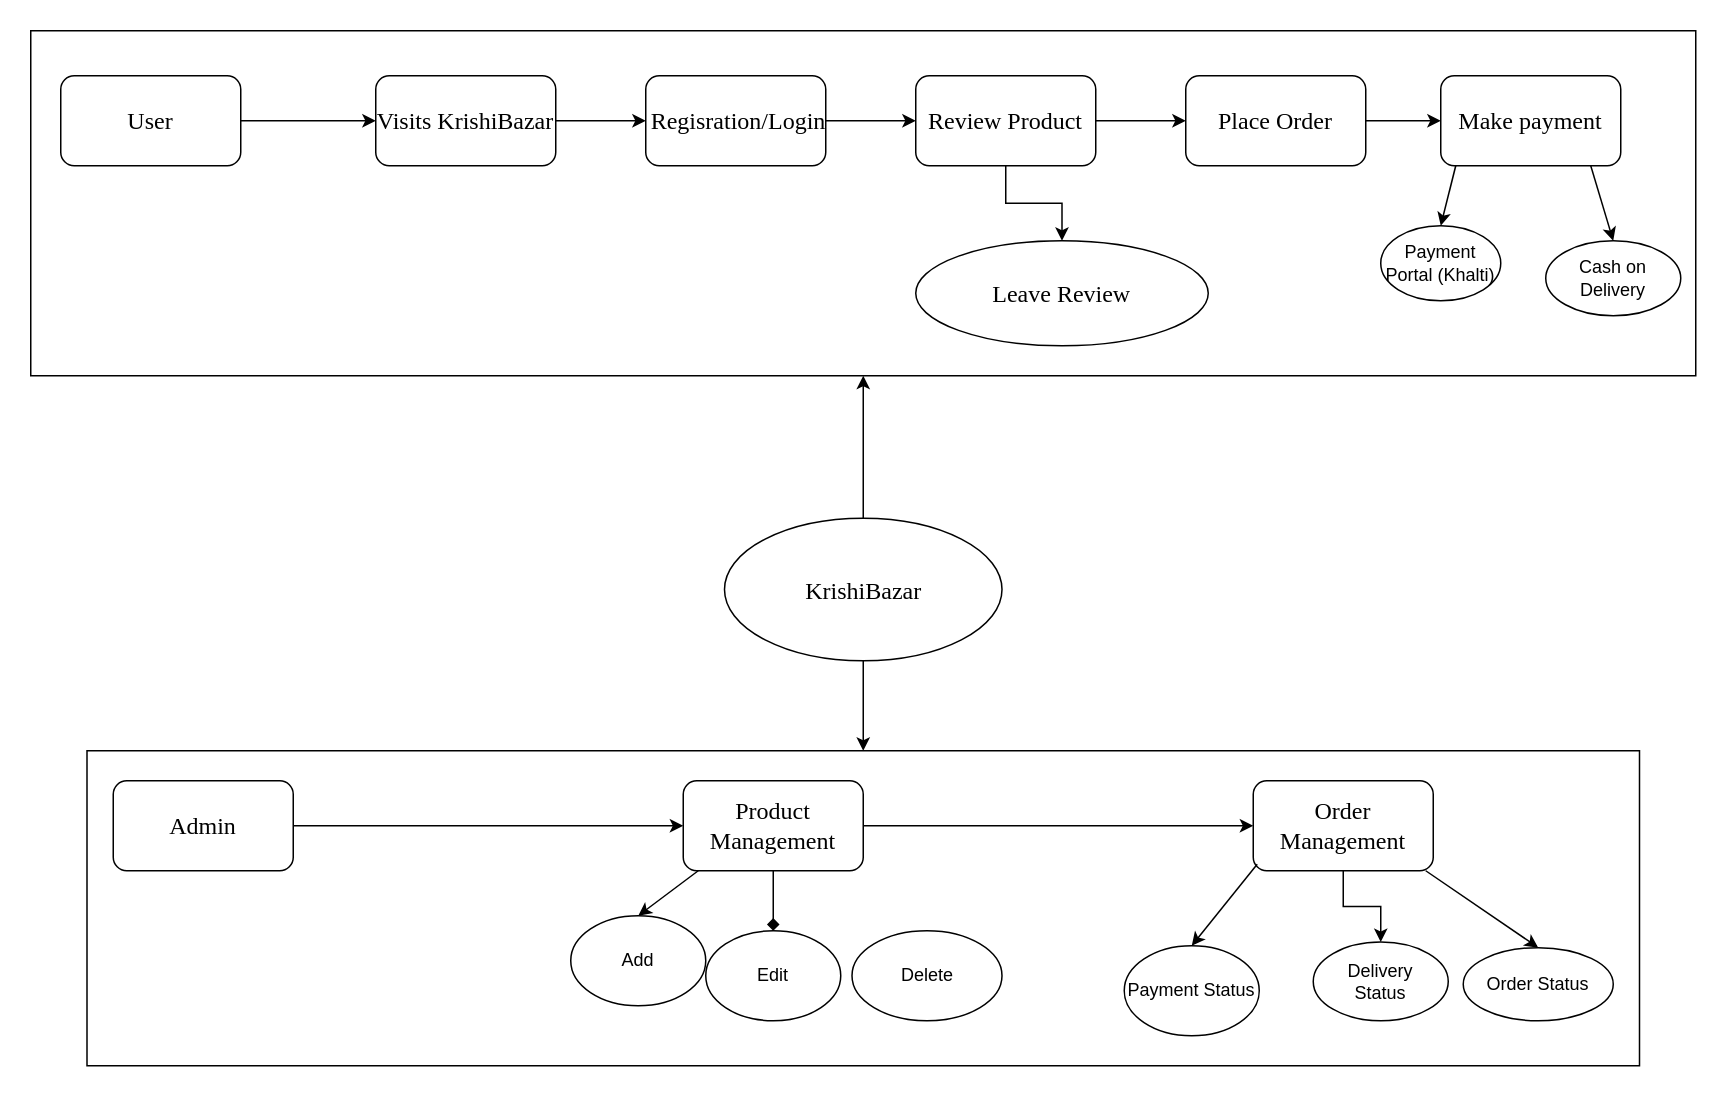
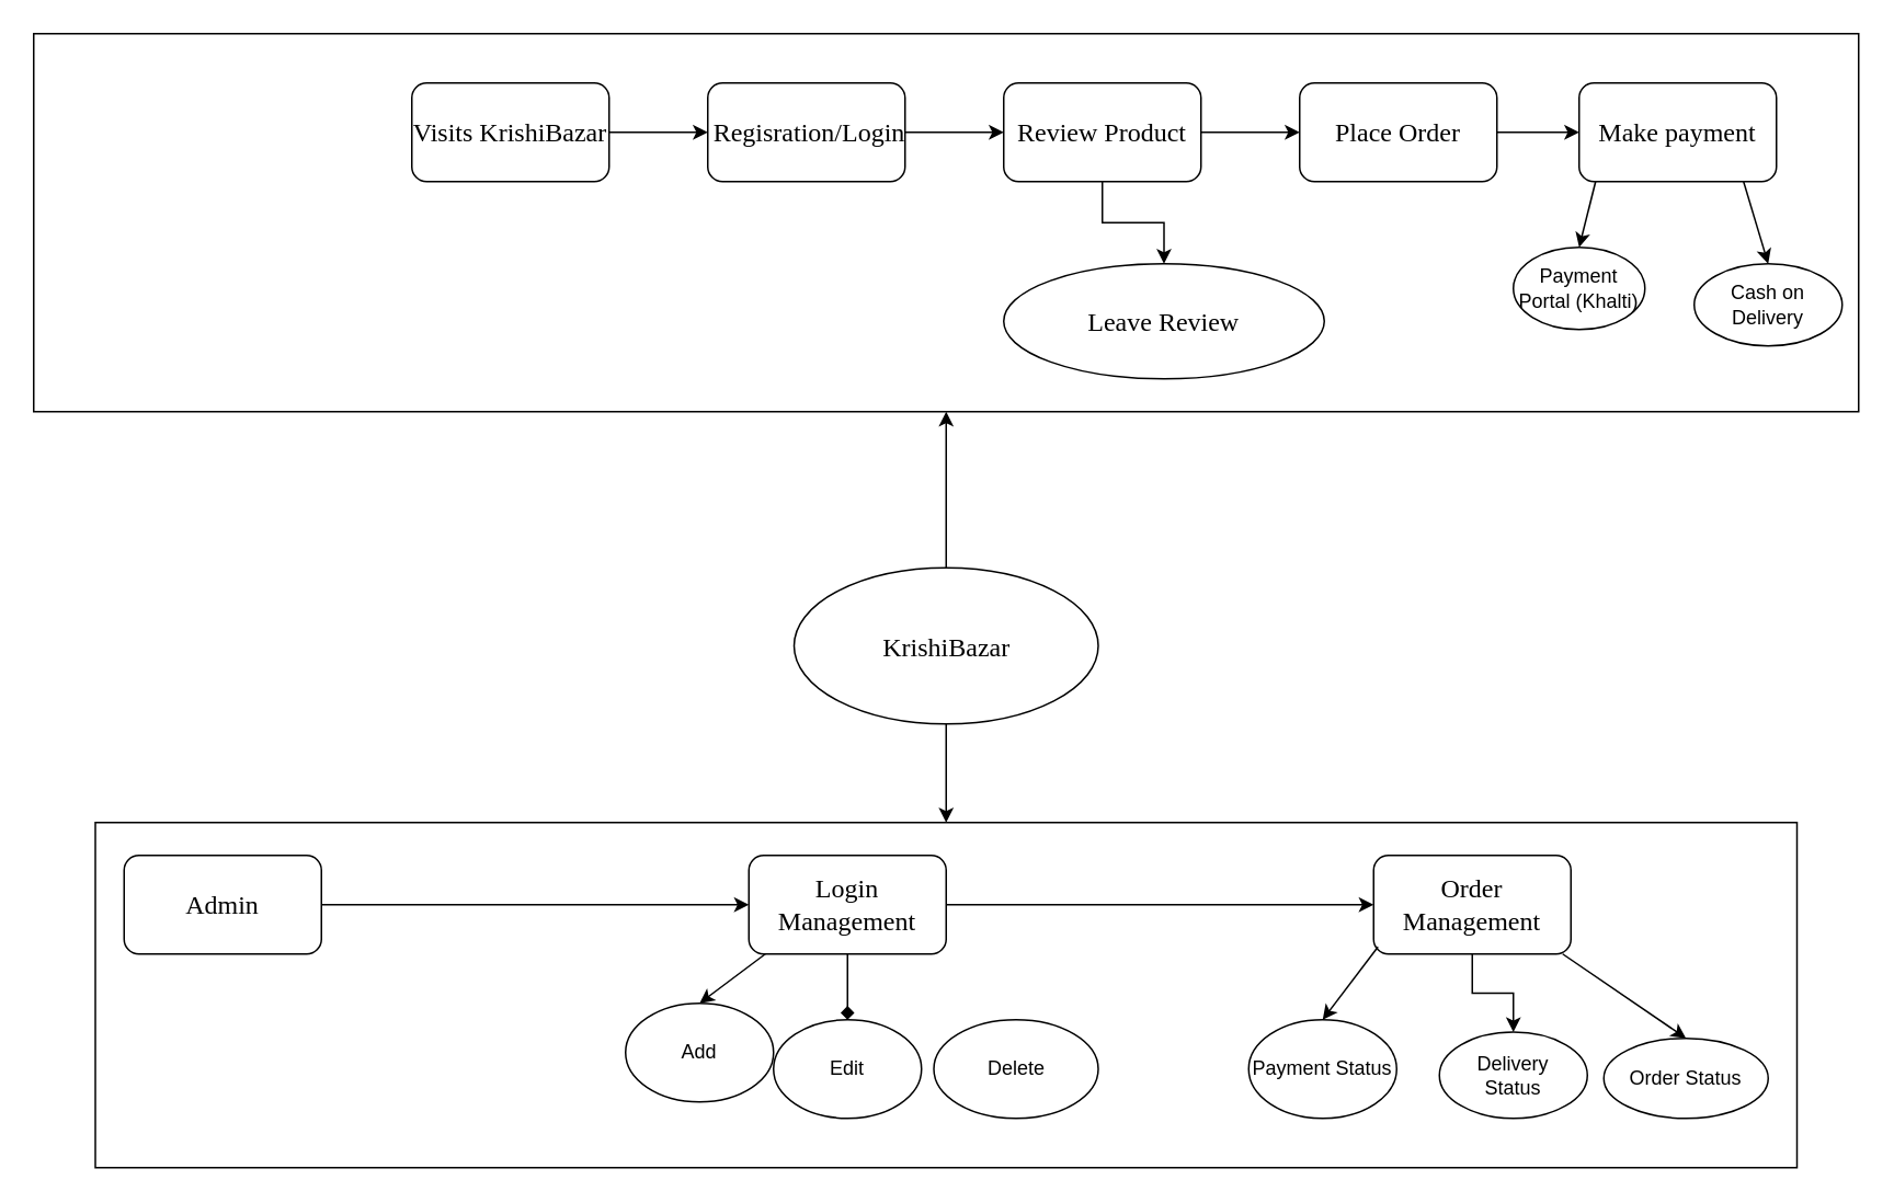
- <mxCell id="7" value="&lt;font face=&quot;Times New Roman&quot; style=&quot;font-size: 16px;&quot;&gt;User&lt;/font&gt;" style="rounded=1;whiteSpace=wrap;html=1;fillColor=none;" parent="1" vertex="1"><mxGeometry x="40" y="50" width="120" height="60" as="geometry" /></mxCell>
- <mxCell id="6" value="" style="edgeStyle=orthogonalEdgeStyle;rounded=0;orthogonalLoop=1;jettySize=auto;html=1;" edge="1" parent="1" source="7" target="32"><mxGeometry relative="1" as="geometry" /></mxCell>
- <mxCell id="15" value="&lt;font face=&quot;Times New Roman&quot; style=&quot;font-size: 16px;&quot;&gt;Product Management&lt;/font&gt;" style="rounded=1;whiteSpace=wrap;html=1;fillColor=none;" parent="1" vertex="1"><mxGeometry x="455" y="520" width="120" height="60" as="geometry" /></mxCell>
+ <mxCell id="15" value="&lt;font face=&quot;Times New Roman&quot; style=&quot;font-size: 16px;&quot;&gt;Login Management&lt;/font&gt;" style="rounded=1;whiteSpace=wrap;html=1;fillColor=none;" parent="1" vertex="1"><mxGeometry x="455" y="520" width="120" height="60" as="geometry" /></mxCell>
- <mxCell id="26" value="Payment Status" style="ellipse;whiteSpace=wrap;html=1;fillColor=none;" vertex="1" parent="1"><mxGeometry x="749" y="630" width="90" height="60" as="geometry" /></mxCell>
+ <mxCell id="26" value="Payment Status" style="ellipse;whiteSpace=wrap;html=1;fillColor=none;" vertex="1" parent="1"><mxGeometry x="759" y="620" width="90" height="60" as="geometry" /></mxCell>
